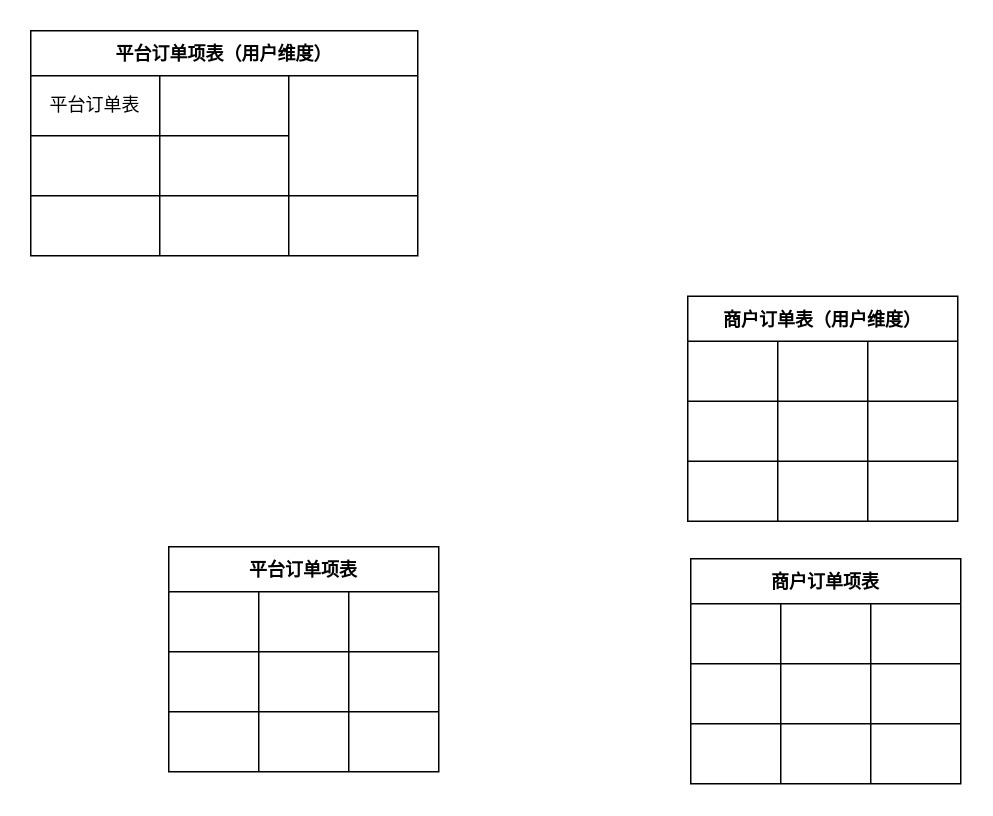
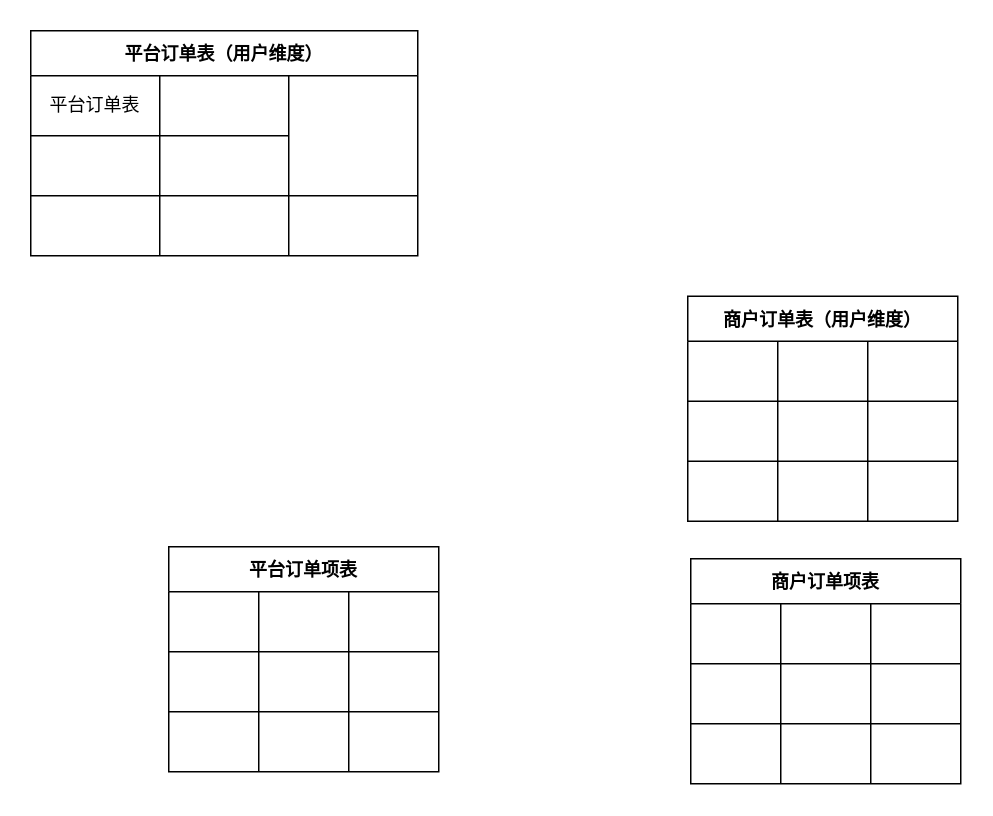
- <mxCell id="2" value="平台订单项表（用户维度）" style="shape=table;startSize=30;container=1;collapsible=0;childLayout=tableLayout;fontStyle=1;align=center;pointerEvents=1;" vertex="1" parent="1"><mxGeometry x="20" y="20" width="258" height="150" as="geometry" /></mxCell>
+ <mxCell id="2" value="平台订单表（用户维度）" style="shape=table;startSize=30;container=1;collapsible=0;childLayout=tableLayout;fontStyle=1;align=center;pointerEvents=1;" vertex="1" parent="1"><mxGeometry x="20" y="20" width="258" height="150" as="geometry" /></mxCell>
